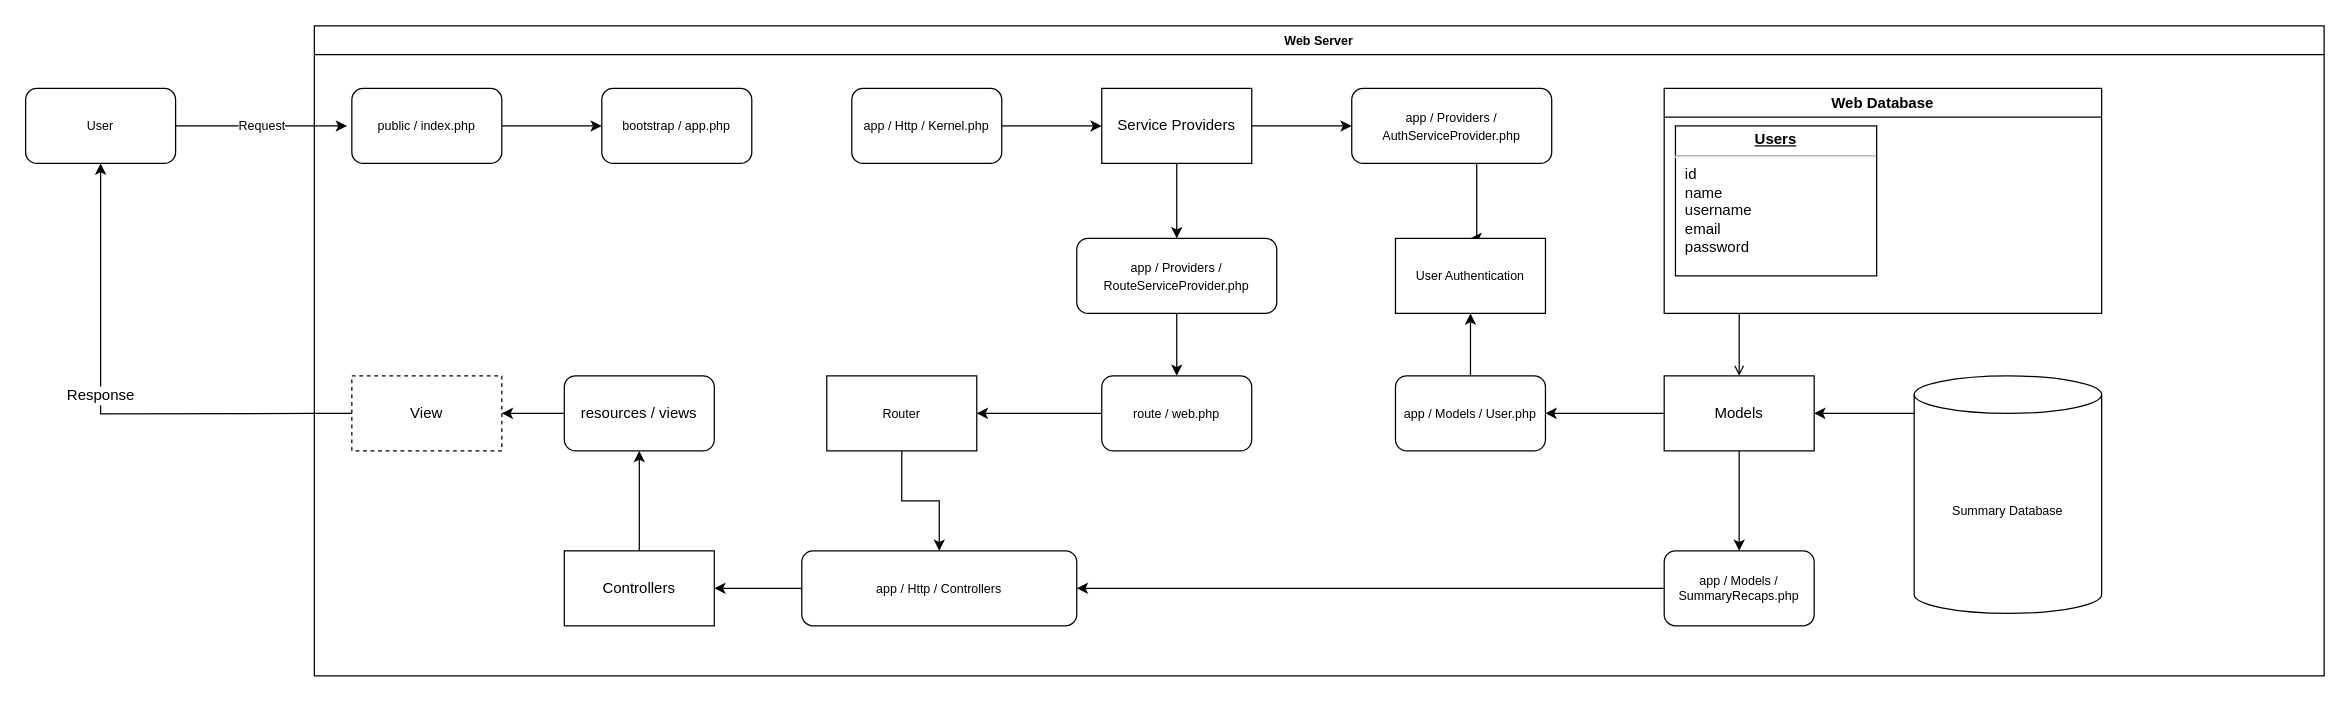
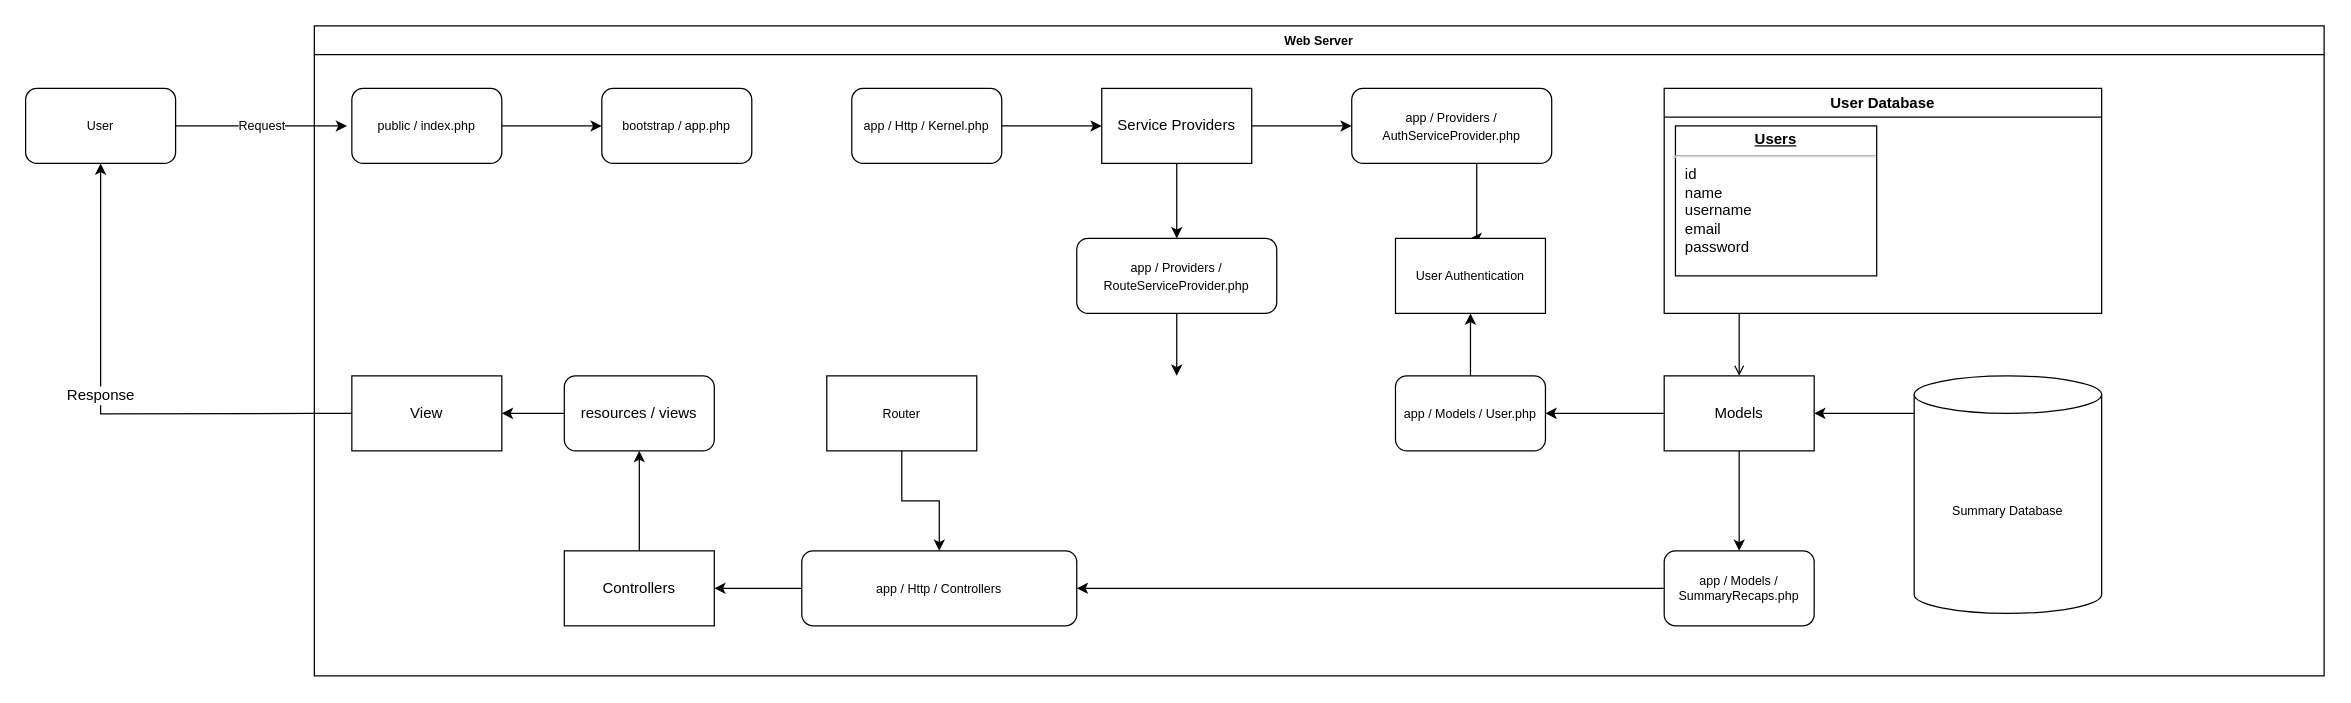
- <mxCell id="30" value="Web Database" style="swimlane;fontFamily=Helvetica;fontSize=12;startSize=23;" parent="5" vertex="1"><mxGeometry x="1080" y="50" width="350" height="180" as="geometry" /></mxCell>
+ <mxCell id="30" value="User Database" style="swimlane;fontFamily=Helvetica;fontSize=12;startSize=23;" parent="5" vertex="1"><mxGeometry x="1080" y="50" width="350" height="180" as="geometry" /></mxCell>
- <mxCell id="26" value="View" style="rounded=0;whiteSpace=wrap;html=1;fontFamily=Helvetica;fontSize=12;dashed=1;" parent="5" vertex="1"><mxGeometry x="30" y="280" width="120" height="60" as="geometry" /></mxCell>
+ <mxCell id="26" value="View" style="rounded=0;whiteSpace=wrap;html=1;fontFamily=Helvetica;fontSize=12;" parent="5" vertex="1"><mxGeometry x="30" y="280" width="120" height="60" as="geometry" /></mxCell>
- <mxCell id="16" style="edgeStyle=orthogonalEdgeStyle;rounded=0;orthogonalLoop=1;jettySize=auto;html=1;fontFamily=Helvetica;fontSize=10;" parent="5" source="17" target="19" edge="1"><mxGeometry relative="1" as="geometry" /></mxCell>
- <mxCell id="17" value="route / web.php" style="rounded=1;whiteSpace=wrap;html=1;fontFamily=Helvetica;fontSize=10;" parent="5" vertex="1"><mxGeometry x="630" y="280" width="120" height="60" as="geometry" /></mxCell>
